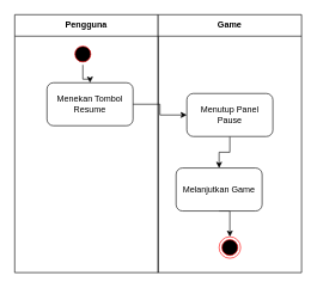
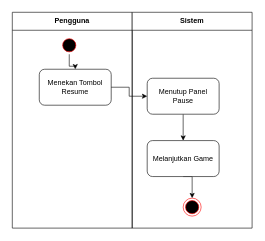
- <mxCell id="6" value="Game" style="swimlane;whiteSpace=wrap;html=1;startSize=30;" parent="1" vertex="1"><mxGeometry x="220" y="20" width="200" height="360" as="geometry" /></mxCell>
+ <mxCell id="6" value="Sistem" style="swimlane;whiteSpace=wrap;html=1;startSize=30;" parent="1" vertex="1"><mxGeometry x="220" y="20" width="200" height="360" as="geometry" /></mxCell>
- <mxCell id="8" value="Menutup Panel Pause" style="whiteSpace=wrap;html=1;rounded=1;" parent="6" vertex="1"><mxGeometry x="40" y="110" width="120" height="60" as="geometry" /></mxCell>
+ <mxCell id="8" value="Menutup Panel Pause" style="whiteSpace=wrap;html=1;rounded=1;" parent="6" vertex="1"><mxGeometry x="25" y="110" width="120" height="60" as="geometry" /></mxCell>
